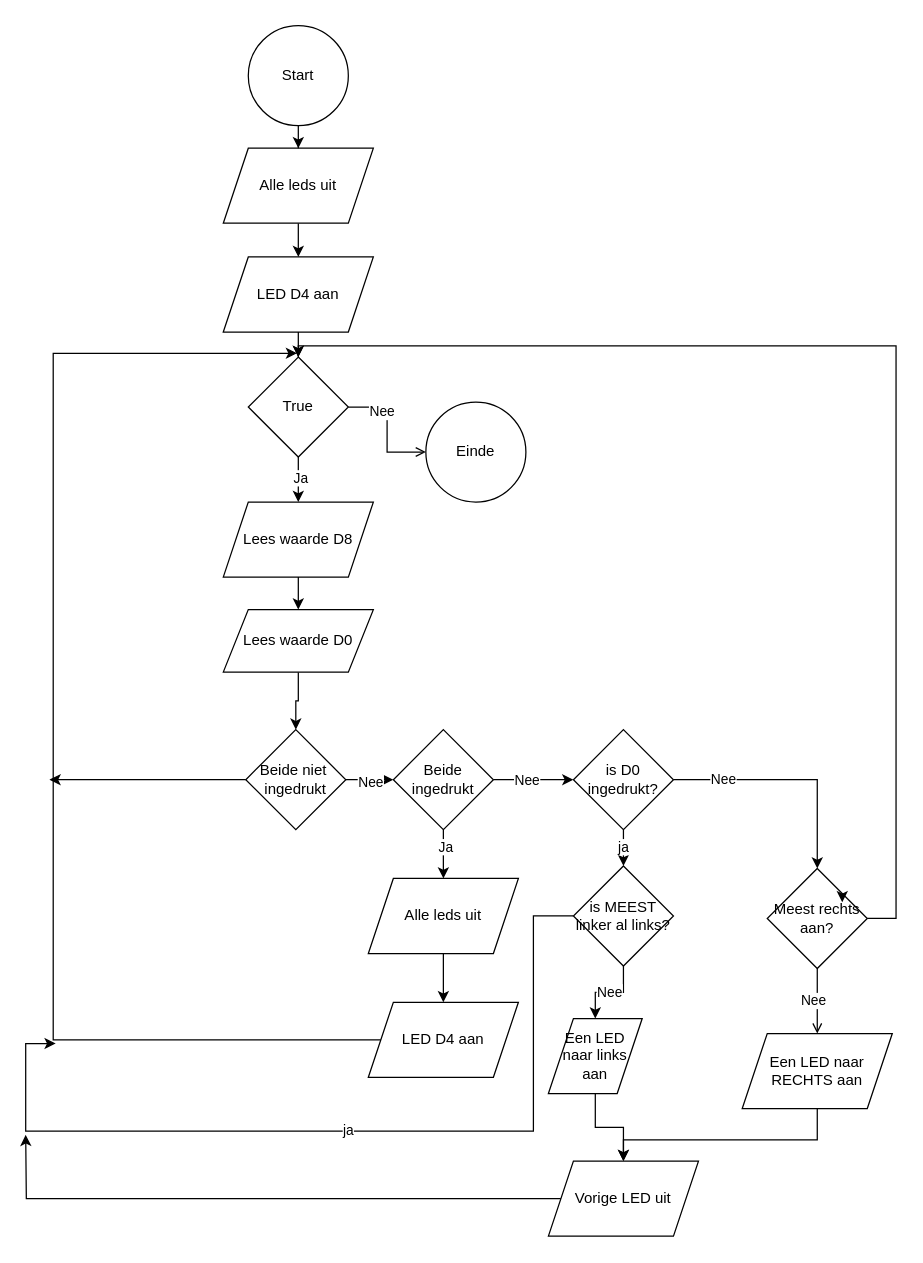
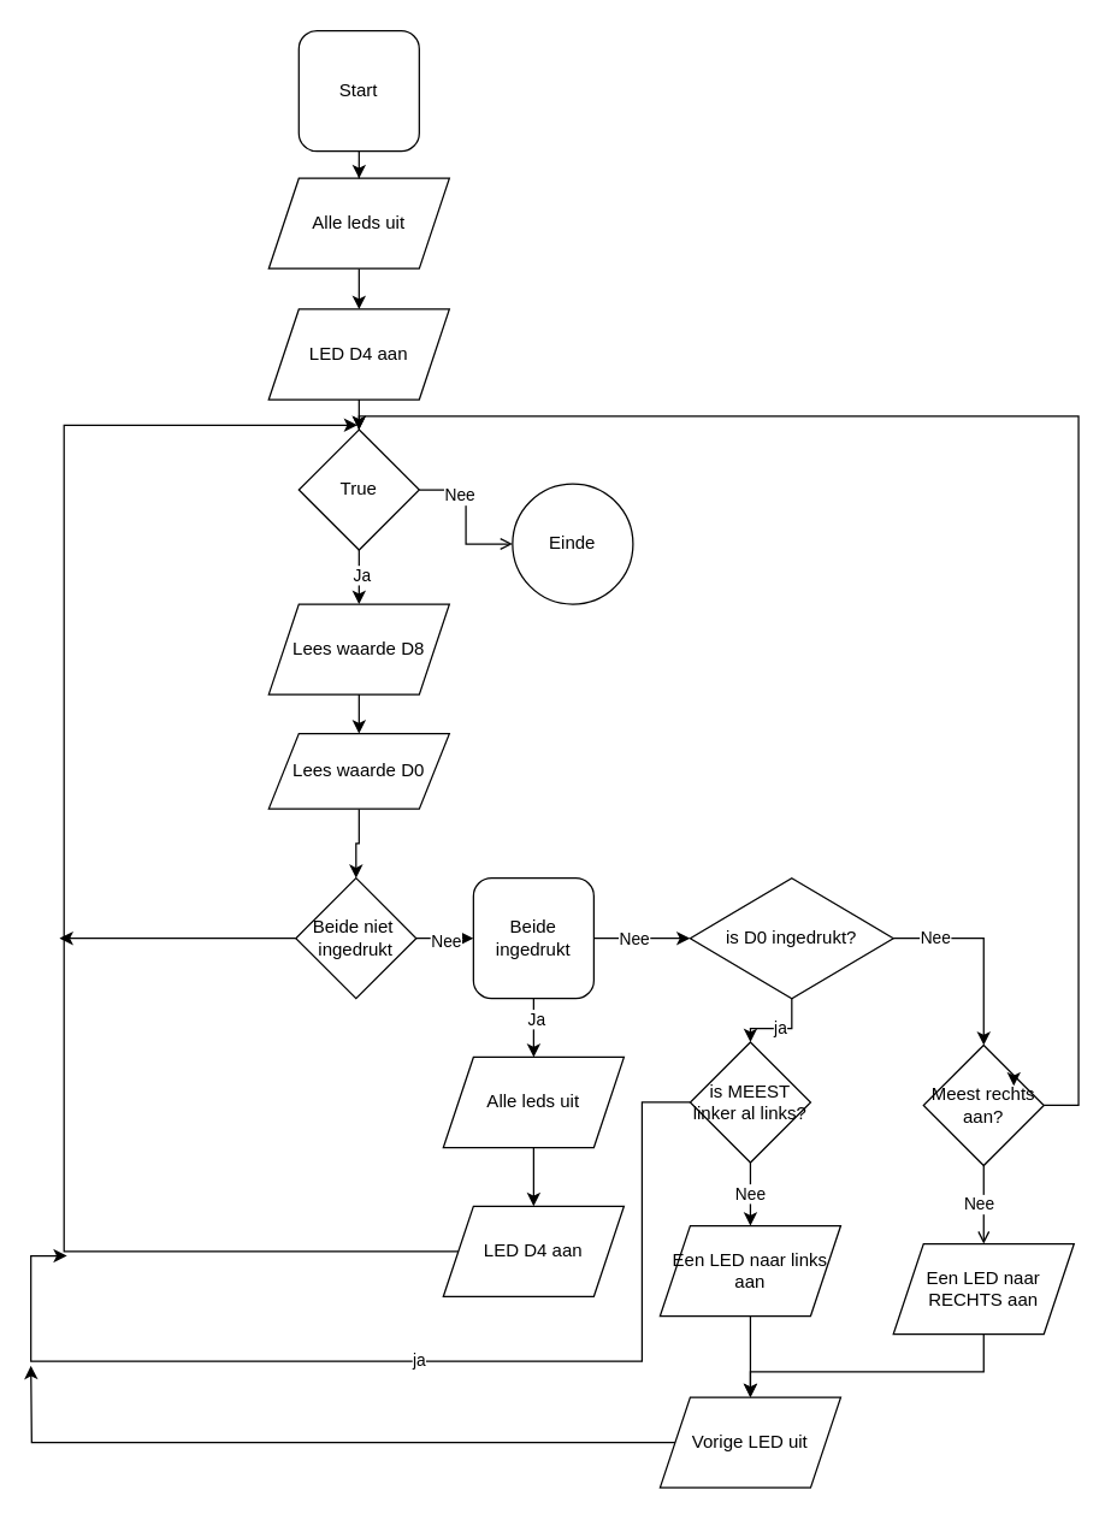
- <mxCell id="3" value="Start" style="ellipse;whiteSpace=wrap;html=1;aspect=fixed;" vertex="1" parent="1"><mxGeometry x="198" y="20" width="80" height="80" as="geometry" /></mxCell>
+ <mxCell id="3" value="Start" style="whiteSpace=wrap;html=1;aspect=fixed;rounded=1;" vertex="1" parent="1"><mxGeometry x="198" y="20" width="80" height="80" as="geometry" /></mxCell>
- <mxCell id="16" value="Beide ingedrukt" style="rhombus;whiteSpace=wrap;html=1;" vertex="1" parent="1"><mxGeometry x="314" y="583" width="80" height="80" as="geometry" /></mxCell>
+ <mxCell id="16" value="Beide ingedrukt" style="whiteSpace=wrap;html=1;rounded=1;" vertex="1" parent="1"><mxGeometry x="314" y="583" width="80" height="80" as="geometry" /></mxCell>
- <mxCell id="24" value="is D0 ingedrukt?" style="rhombus;whiteSpace=wrap;html=1;" vertex="1" parent="1"><mxGeometry x="458" y="583" width="80" height="80" as="geometry" /></mxCell>
+ <mxCell id="24" value="is D0 ingedrukt?" style="rhombus;whiteSpace=wrap;html=1;" vertex="1" parent="1"><mxGeometry x="458" y="583" width="135" height="80" as="geometry" /></mxCell>
- <mxCell id="26" value="Een LED naar links aan" style="shape=parallelogram;perimeter=parallelogramPerimeter;whiteSpace=wrap;html=1;fixedSize=1;" vertex="1" parent="1"><mxGeometry x="438" y="814" width="75" height="60" as="geometry" /></mxCell>
+ <mxCell id="26" value="Een LED naar links aan" style="shape=parallelogram;perimeter=parallelogramPerimeter;whiteSpace=wrap;html=1;fixedSize=1;" vertex="1" parent="1"><mxGeometry x="438" y="814" width="120" height="60" as="geometry" /></mxCell>
